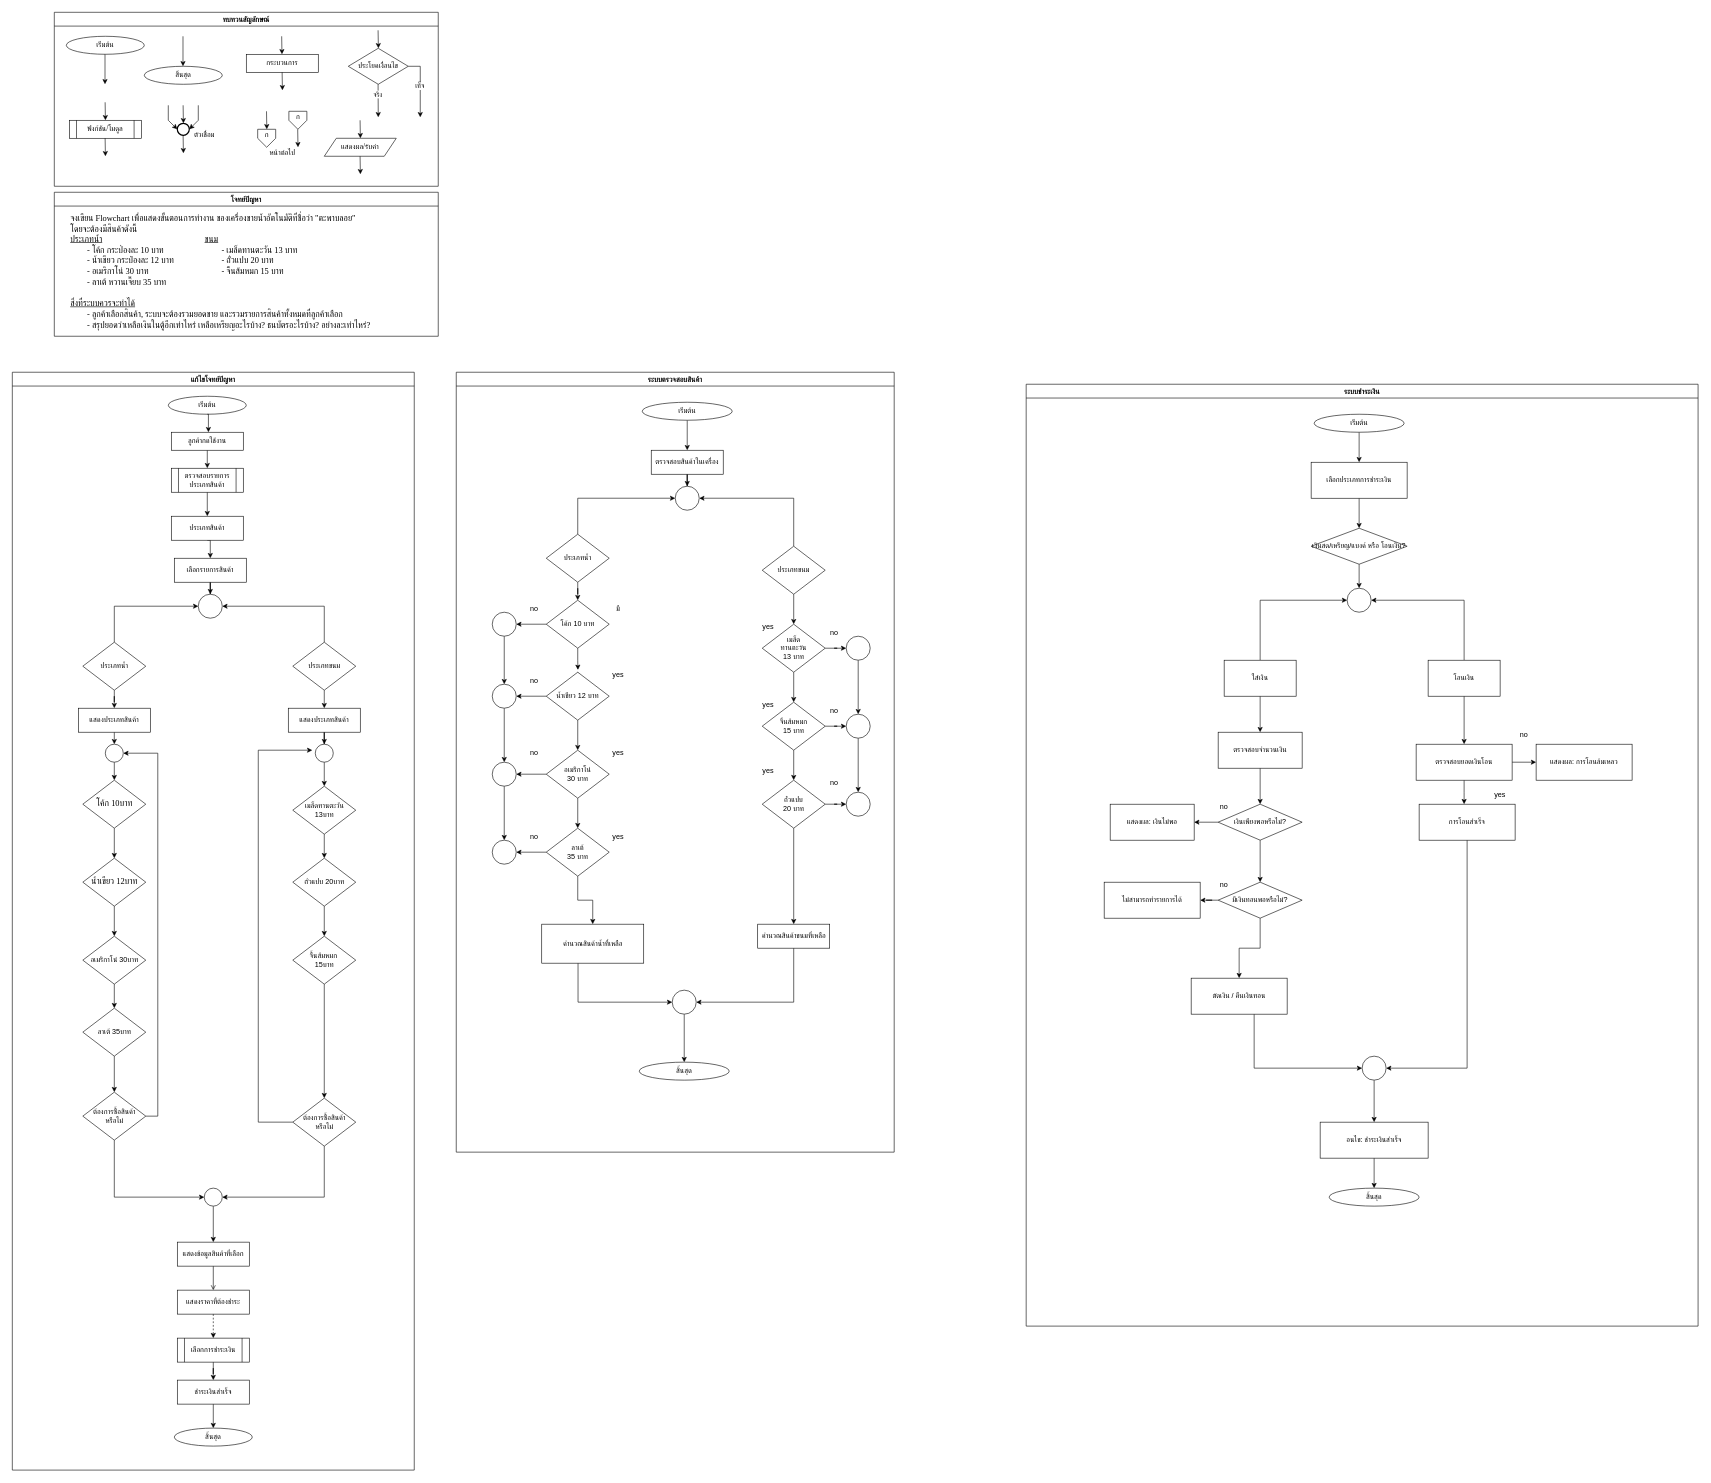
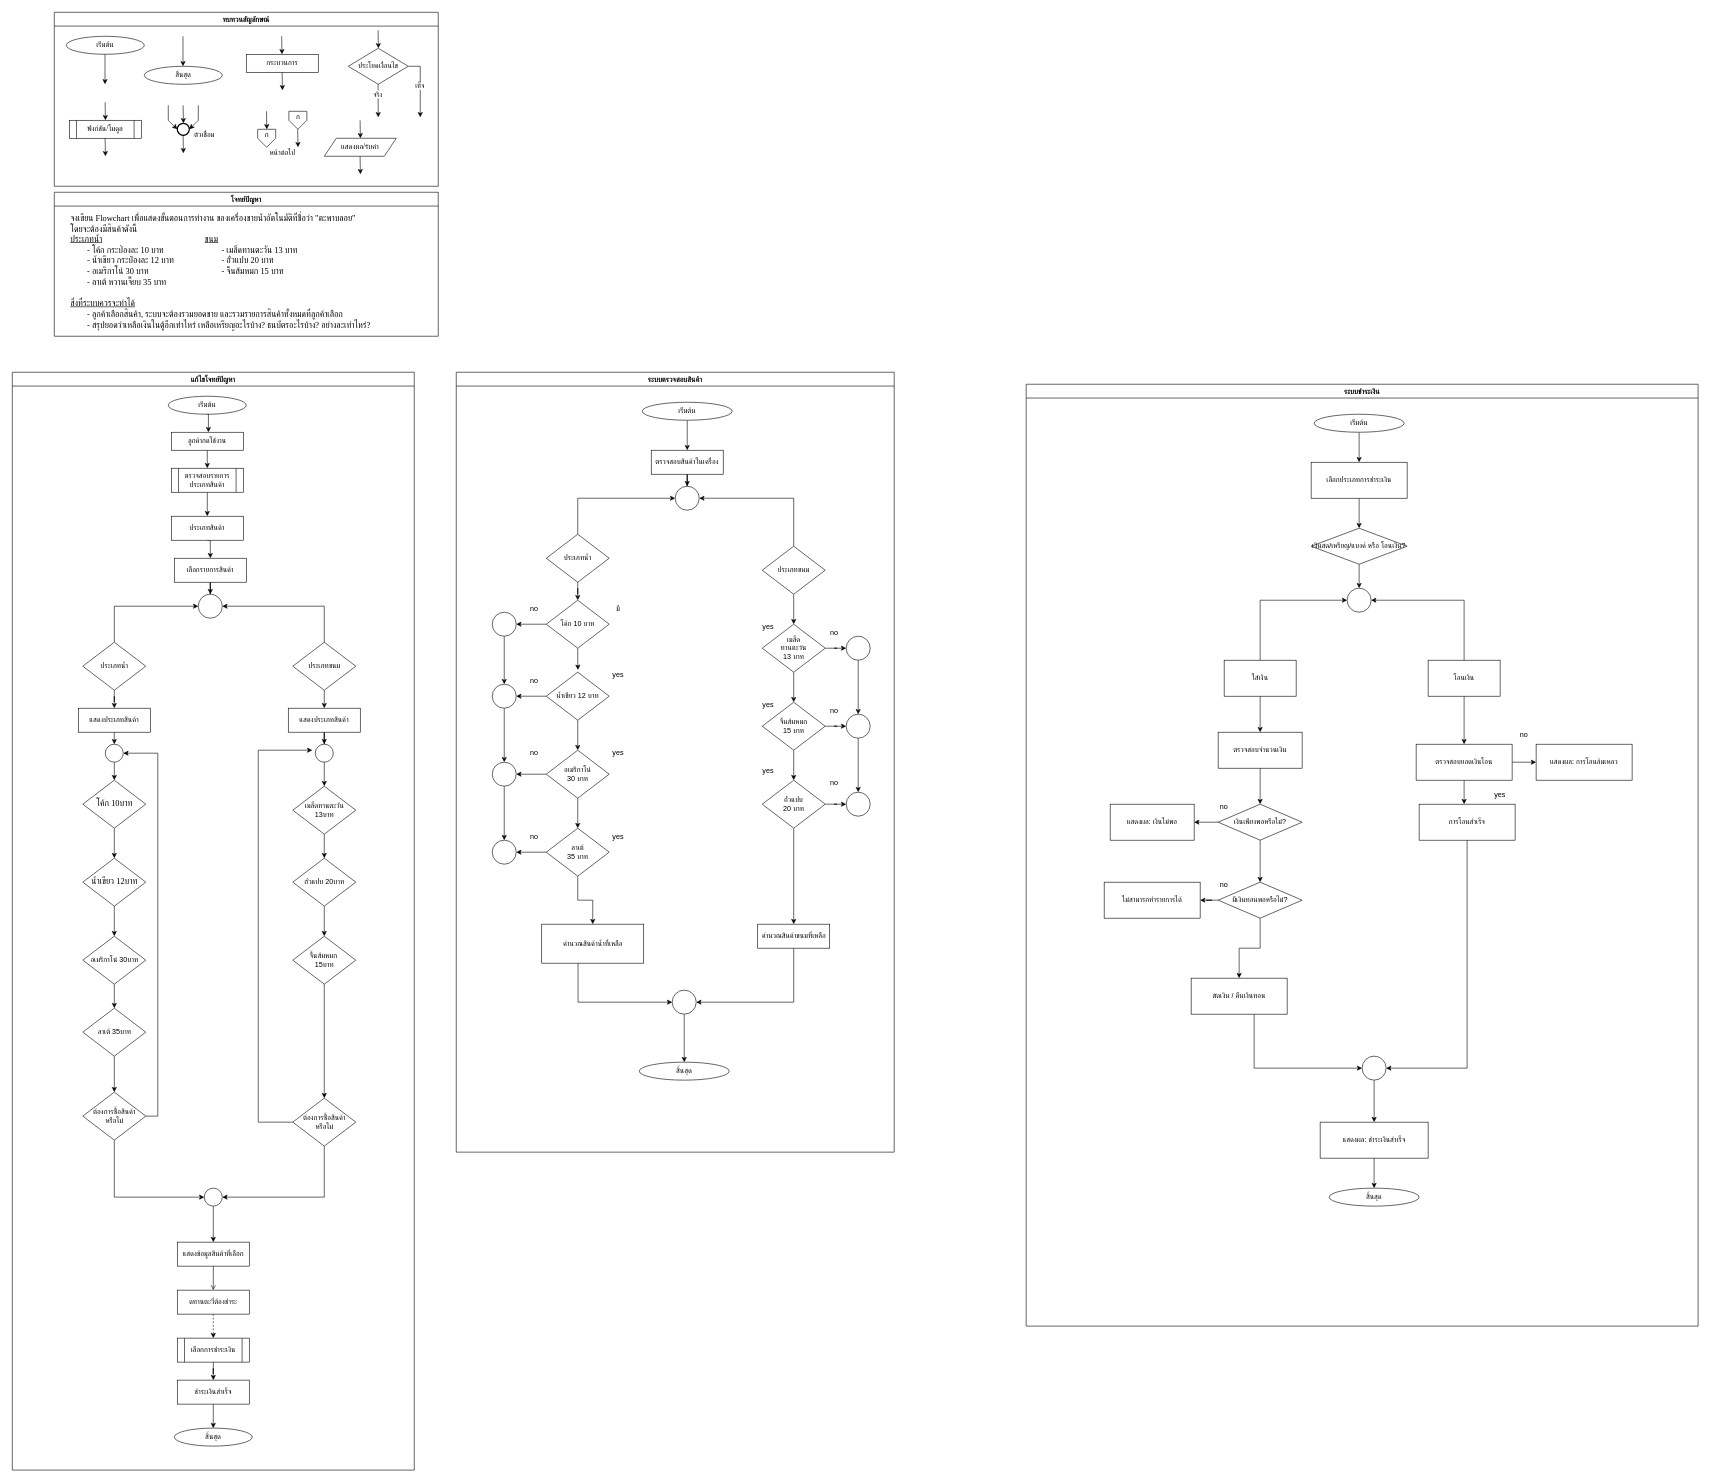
- <mxCell id="193" value="อนไข: ชำระเงินสำเร็จ" style="parallelogram;whiteSpace=wrap;html=1;" vertex="1" parent="162"><mxGeometry x="490" y="1230" width="180" height="60" as="geometry" /></mxCell>
+ <mxCell id="193" value="แสดงผล: ชำระเงินสำเร็จ" style="parallelogram;whiteSpace=wrap;html=1;" vertex="1" parent="162"><mxGeometry x="490" y="1230" width="180" height="60" as="geometry" /></mxCell>
- <mxCell id="87" value="แสดงราคาที่ต้องชำระ" style="rounded=0;whiteSpace=wrap;html=1;" vertex="1" parent="35"><mxGeometry x="275" y="1530" width="120" height="40" as="geometry" /></mxCell>
+ <mxCell id="87" value="ดทานตะวี่ต้องชำระ" style="rounded=0;whiteSpace=wrap;html=1;" vertex="1" parent="35"><mxGeometry x="275" y="1530" width="120" height="40" as="geometry" /></mxCell>
